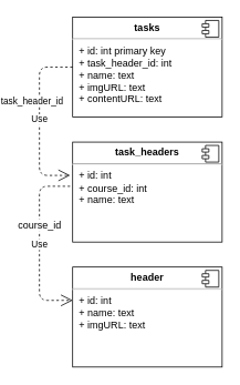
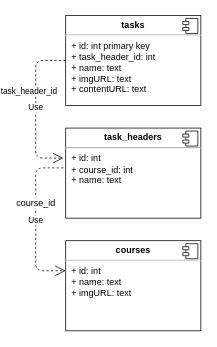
- <mxCell id="8" value="&lt;p style=&quot;margin: 0px ; margin-top: 6px ; text-align: center&quot;&gt;&lt;b&gt;header&lt;/b&gt;&lt;/p&gt;&lt;hr&gt;&lt;p style=&quot;margin: 0px ; margin-left: 8px&quot;&gt;+ id: int&lt;/p&gt;&lt;p style=&quot;margin: 0px ; margin-left: 8px&quot;&gt;+ name: text&lt;/p&gt;&lt;p style=&quot;margin: 0px ; margin-left: 8px&quot;&gt;+ imgURL: text&lt;/p&gt;" style="align=left;overflow=fill;html=1;dropTarget=0;" vertex="1" parent="1"><mxGeometry x="60" y="320" width="180" height="120" as="geometry" /></mxCell>
+ <mxCell id="8" value="&lt;p style=&quot;margin: 0px ; margin-top: 6px ; text-align: center&quot;&gt;&lt;b&gt;courses&lt;/b&gt;&lt;/p&gt;&lt;hr&gt;&lt;p style=&quot;margin: 0px ; margin-left: 8px&quot;&gt;+ id: int&lt;/p&gt;&lt;p style=&quot;margin: 0px ; margin-left: 8px&quot;&gt;+ name: text&lt;/p&gt;&lt;p style=&quot;margin: 0px ; margin-left: 8px&quot;&gt;+ imgURL: text&lt;/p&gt;" style="align=left;overflow=fill;html=1;dropTarget=0;" vertex="1" parent="1"><mxGeometry x="60" y="320" width="180" height="120" as="geometry" /></mxCell>
